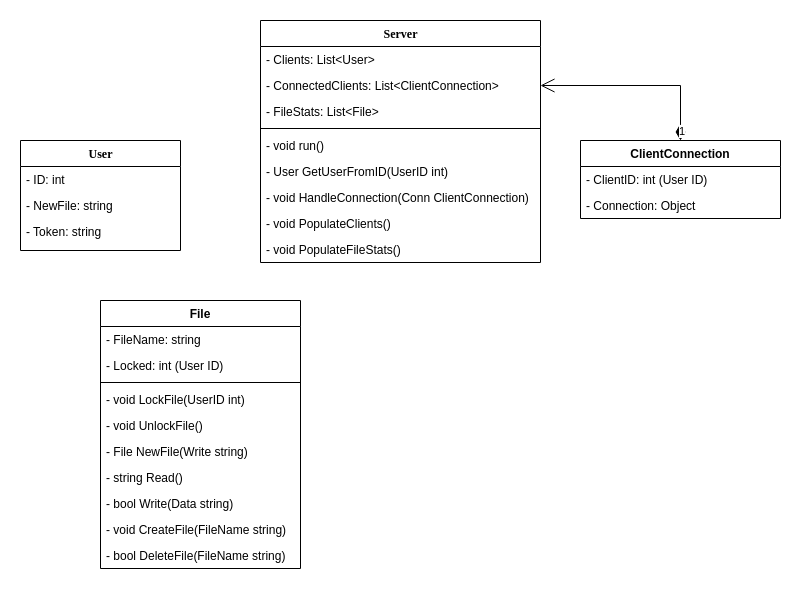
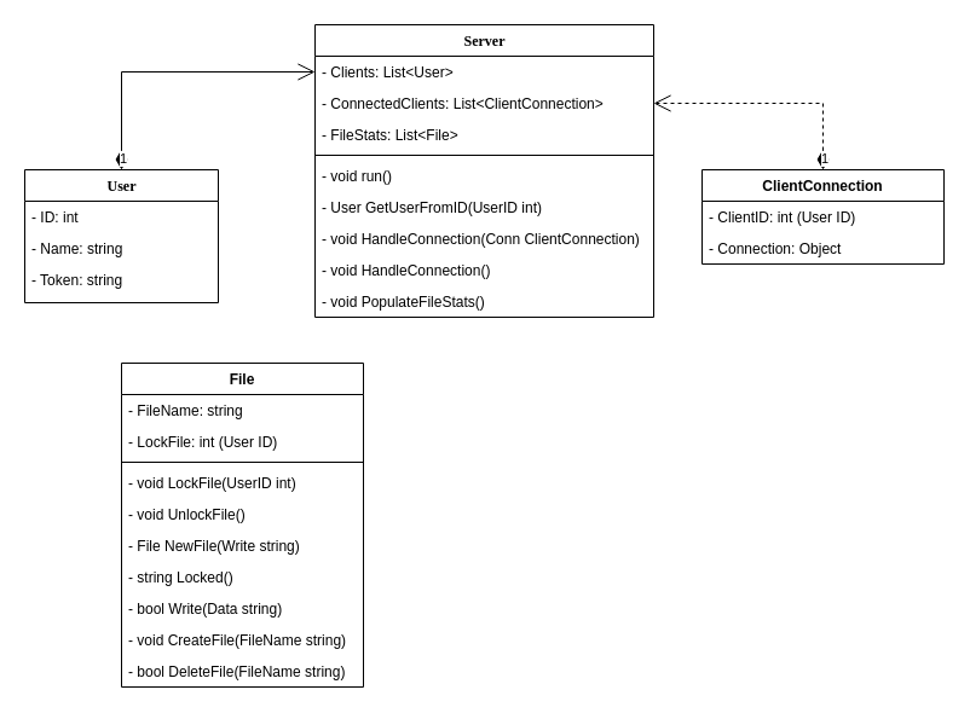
+ <mxCell id="16" value="1" style="endArrow=open;html=1;endSize=12;startArrow=diamondThin;startSize=14;startFill=1;edgeStyle=orthogonalEdgeStyle;align=left;verticalAlign=bottom;rounded=0;entryX=0;entryY=0.5;entryDx=0;entryDy=0;exitX=0.5;exitY=0;exitDx=0;exitDy=0;" parent="1" source="12" target="3" edge="1"><mxGeometry x="-1" y="3" relative="1" as="geometry"><mxPoint x="60" y="290" as="sourcePoint" /><mxPoint x="220" y="290" as="targetPoint" /></mxGeometry></mxCell>
- <mxCell id="31" value="1" style="endArrow=open;html=1;endSize=12;startArrow=diamondThin;startSize=14;startFill=1;edgeStyle=orthogonalEdgeStyle;align=left;verticalAlign=bottom;rounded=0;entryX=1;entryY=0.5;entryDx=0;entryDy=0;" parent="1" source="28" target="4" edge="1"><mxGeometry x="-1" y="3" relative="1" as="geometry"><mxPoint x="650" y="-10" as="sourcePoint" /><mxPoint x="810" y="-10" as="targetPoint" /></mxGeometry></mxCell>
+ <mxCell id="31" value="1" style="endArrow=open;html=1;endSize=12;startArrow=diamondThin;startSize=14;startFill=1;edgeStyle=orthogonalEdgeStyle;align=left;verticalAlign=bottom;rounded=0;entryX=1;entryY=0.5;entryDx=0;entryDy=0;dashed=1;" parent="1" source="28" target="4" edge="1"><mxGeometry x="-1" y="3" relative="1" as="geometry"><mxPoint x="650" y="-10" as="sourcePoint" /><mxPoint x="810" y="-10" as="targetPoint" /></mxGeometry></mxCell>
- <mxCell id="14" value="- NewFile: string" style="text;html=1;strokeColor=none;fillColor=none;align=left;verticalAlign=top;spacingLeft=4;spacingRight=4;whiteSpace=wrap;overflow=hidden;rotatable=0;points=[[0,0.5],[1,0.5]];portConstraint=eastwest;" parent="12" vertex="1"><mxGeometry y="52" width="160" height="26" as="geometry" /></mxCell>
+ <mxCell id="14" value="- Name: string" style="text;html=1;strokeColor=none;fillColor=none;align=left;verticalAlign=top;spacingLeft=4;spacingRight=4;whiteSpace=wrap;overflow=hidden;rotatable=0;points=[[0,0.5],[1,0.5]];portConstraint=eastwest;" parent="12" vertex="1"><mxGeometry y="52" width="160" height="26" as="geometry" /></mxCell>
- <mxCell id="10" value="- void PopulateClients()" style="text;strokeColor=none;fillColor=none;align=left;verticalAlign=top;spacingLeft=4;spacingRight=4;overflow=hidden;rotatable=0;points=[[0,0.5],[1,0.5]];portConstraint=eastwest;" vertex="1" parent="2"><mxGeometry y="190" width="280" height="26" as="geometry" /></mxCell>
+ <mxCell id="10" value="- void HandleConnection()" style="text;strokeColor=none;fillColor=none;align=left;verticalAlign=top;spacingLeft=4;spacingRight=4;overflow=hidden;rotatable=0;points=[[0,0.5],[1,0.5]];portConstraint=eastwest;" vertex="1" parent="2"><mxGeometry y="190" width="280" height="26" as="geometry" /></mxCell>
- <mxCell id="19" value="- Locked: int (User ID)" style="text;strokeColor=none;fillColor=none;align=left;verticalAlign=top;spacingLeft=4;spacingRight=4;overflow=hidden;rotatable=0;points=[[0,0.5],[1,0.5]];portConstraint=eastwest;" parent="17" vertex="1"><mxGeometry y="52" width="200" height="26" as="geometry" /></mxCell>
+ <mxCell id="19" value="- LockFile: int (User ID)" style="text;strokeColor=none;fillColor=none;align=left;verticalAlign=top;spacingLeft=4;spacingRight=4;overflow=hidden;rotatable=0;points=[[0,0.5],[1,0.5]];portConstraint=eastwest;" parent="17" vertex="1"><mxGeometry y="52" width="200" height="26" as="geometry" /></mxCell>
- <mxCell id="24" value="- string Read()" style="text;strokeColor=none;fillColor=none;align=left;verticalAlign=top;spacingLeft=4;spacingRight=4;overflow=hidden;rotatable=0;points=[[0,0.5],[1,0.5]];portConstraint=eastwest;" vertex="1" parent="17"><mxGeometry y="164" width="200" height="26" as="geometry" /></mxCell>
+ <mxCell id="24" value="- string Locked()" style="text;strokeColor=none;fillColor=none;align=left;verticalAlign=top;spacingLeft=4;spacingRight=4;overflow=hidden;rotatable=0;points=[[0,0.5],[1,0.5]];portConstraint=eastwest;" vertex="1" parent="17"><mxGeometry y="164" width="200" height="26" as="geometry" /></mxCell>
